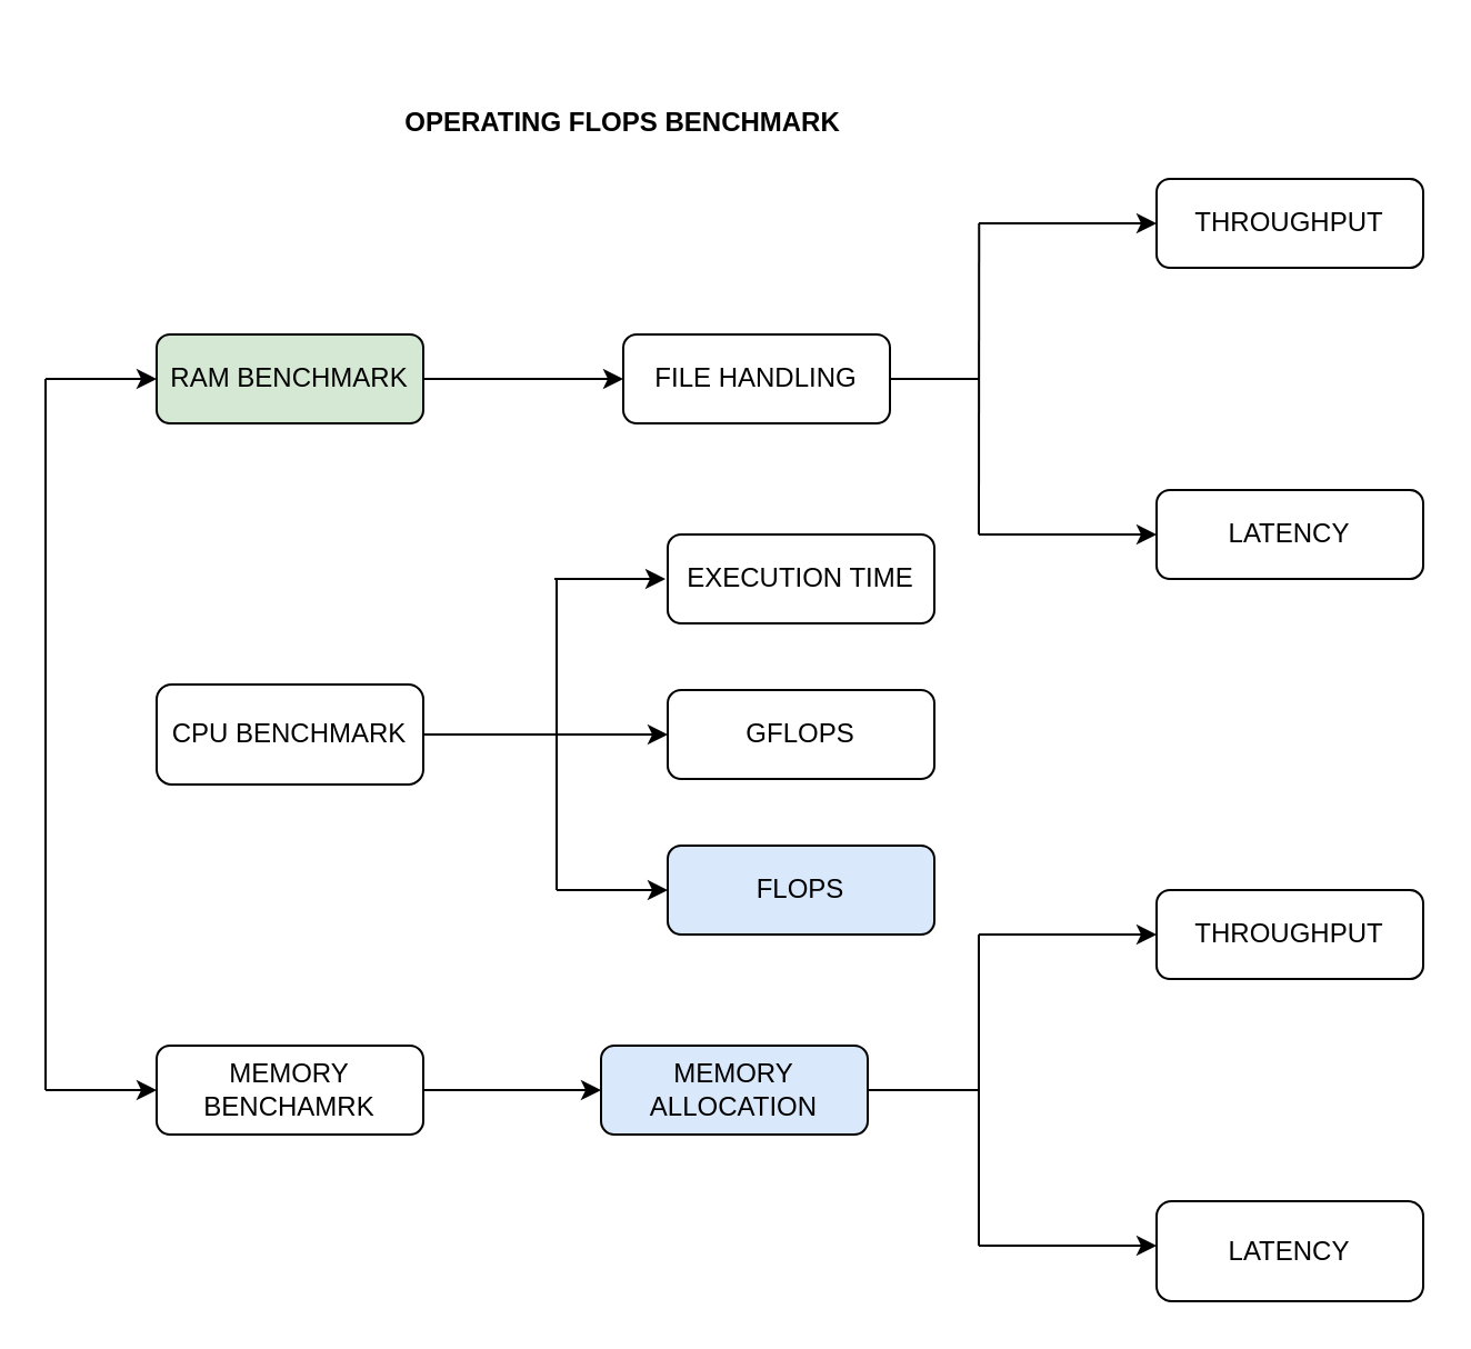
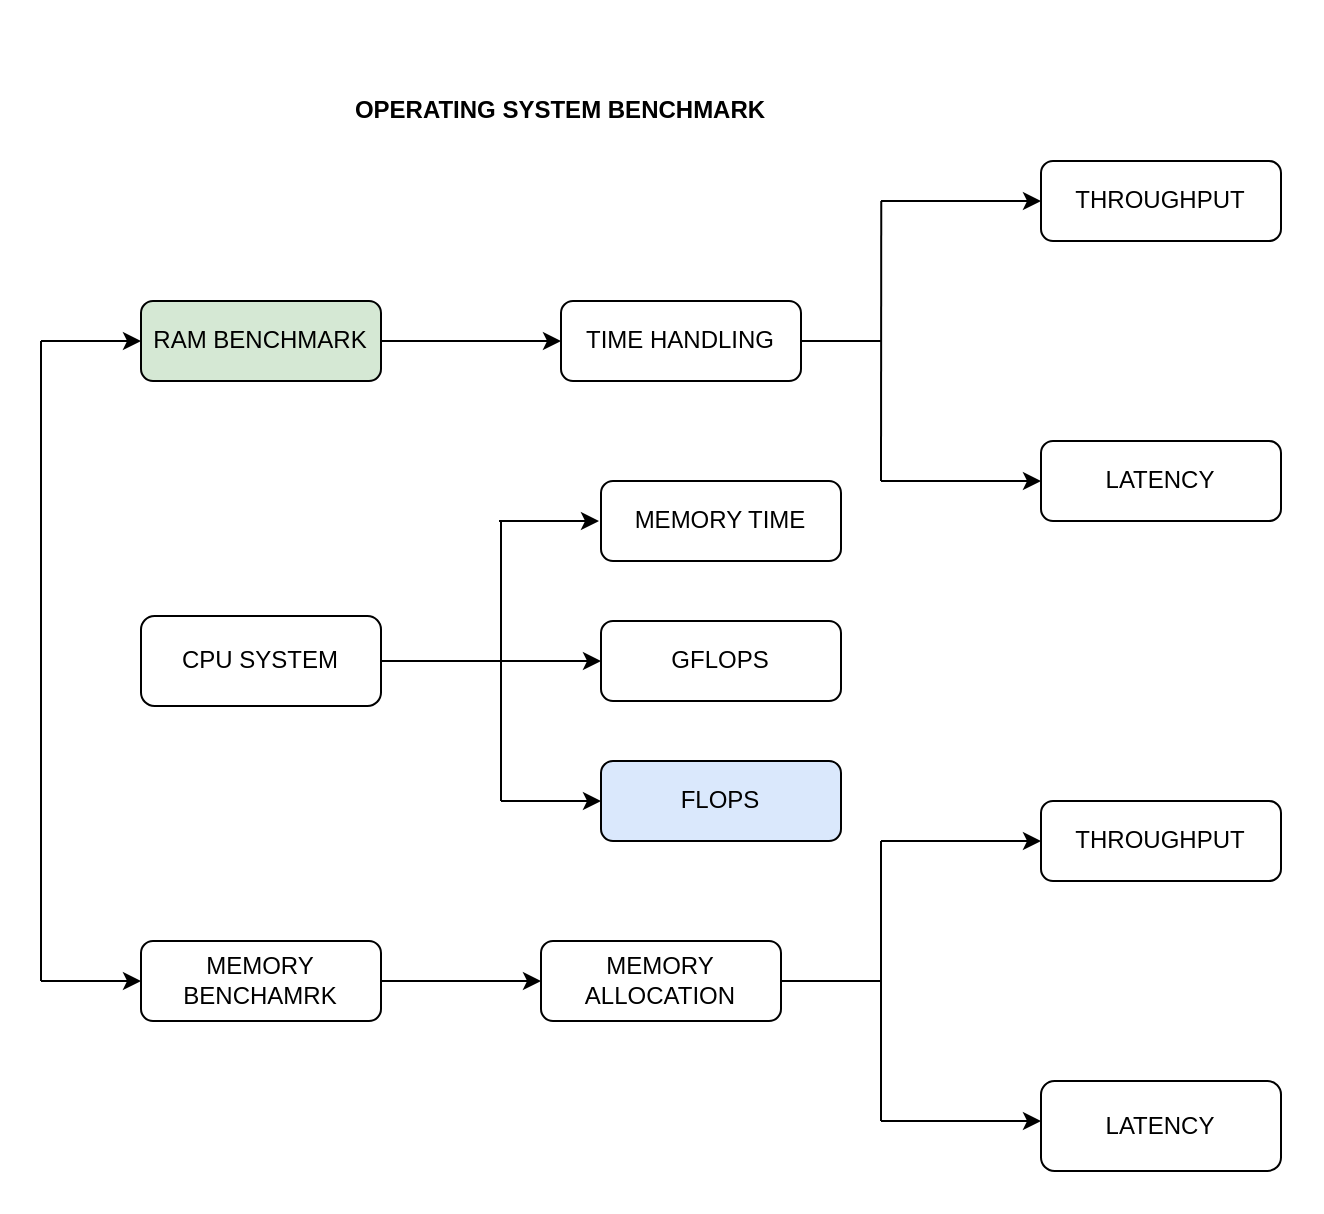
- <mxCell id="33" value="OPERATING FLOPS BENCHMARK" style="text;html=1;strokeColor=none;fillColor=none;align=center;verticalAlign=middle;whiteSpace=wrap;rounded=0;fontStyle=1" vertex="1" parent="1"><mxGeometry x="120" y="20" width="320" height="70" as="geometry" /></mxCell>
+ <mxCell id="33" value="OPERATING SYSTEM BENCHMARK" style="text;html=1;strokeColor=none;fillColor=none;align=center;verticalAlign=middle;whiteSpace=wrap;rounded=0;fontStyle=1" vertex="1" parent="1"><mxGeometry x="120" y="20" width="320" height="70" as="geometry" /></mxCell>
- <mxCell id="4" value="FILE HANDLING" style="rounded=1;whiteSpace=wrap;html=1;fontSize=12;glass=0;strokeWidth=1;shadow=0;" parent="1" vertex="1"><mxGeometry x="280" y="150" width="120" height="40" as="geometry" /></mxCell>
+ <mxCell id="4" value="TIME HANDLING" style="rounded=1;whiteSpace=wrap;html=1;fontSize=12;glass=0;strokeWidth=1;shadow=0;" parent="1" vertex="1"><mxGeometry x="280" y="150" width="120" height="40" as="geometry" /></mxCell>
- <mxCell id="30" value="EXECUTION TIME" style="rounded=1;whiteSpace=wrap;html=1;" vertex="1" parent="1"><mxGeometry x="300" y="240" width="120" height="40" as="geometry" /></mxCell>
+ <mxCell id="30" value="MEMORY TIME" style="rounded=1;whiteSpace=wrap;html=1;" vertex="1" parent="1"><mxGeometry x="300" y="240" width="120" height="40" as="geometry" /></mxCell>
- <mxCell id="5" value="CPU BENCHMARK" style="rounded=1;whiteSpace=wrap;html=1;" vertex="1" parent="1"><mxGeometry x="70" y="307.5" width="120" height="45" as="geometry" /></mxCell>
+ <mxCell id="5" value="CPU SYSTEM" style="rounded=1;whiteSpace=wrap;html=1;" vertex="1" parent="1"><mxGeometry x="70" y="307.5" width="120" height="45" as="geometry" /></mxCell>
- <mxCell id="2" value="MEMORY ALLOCATION" style="rounded=1;whiteSpace=wrap;html=1;fontSize=12;glass=0;strokeWidth=1;shadow=0;fillColor=#dae8fc;" parent="1" vertex="1"><mxGeometry x="270" y="470" width="120" height="40" as="geometry" /></mxCell>
+ <mxCell id="2" value="MEMORY ALLOCATION" style="rounded=1;whiteSpace=wrap;html=1;fontSize=12;glass=0;strokeWidth=1;shadow=0;" parent="1" vertex="1"><mxGeometry x="270" y="470" width="120" height="40" as="geometry" /></mxCell>
